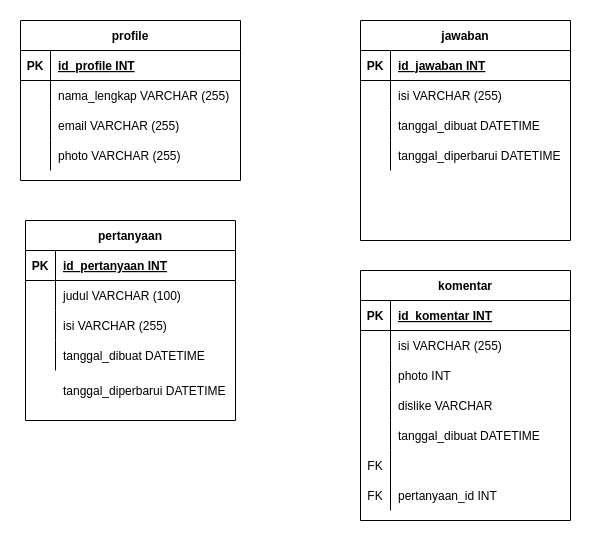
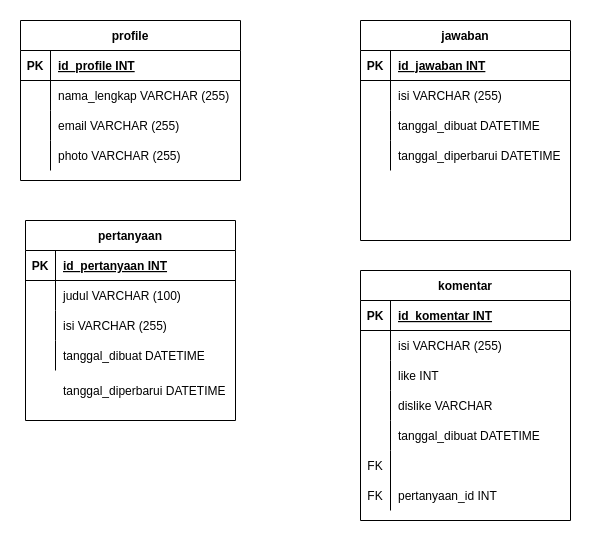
- <mxCell id="54" value="photo INT" style="shape=partialRectangle;connectable=0;fillColor=none;top=0;left=0;bottom=0;right=0;align=left;spacingLeft=6;overflow=hidden;" vertex="1" parent="52"><mxGeometry x="30" width="180" height="30" as="geometry" /></mxCell>
+ <mxCell id="54" value="like INT" style="shape=partialRectangle;connectable=0;fillColor=none;top=0;left=0;bottom=0;right=0;align=left;spacingLeft=6;overflow=hidden;" vertex="1" parent="52"><mxGeometry x="30" width="180" height="30" as="geometry" /></mxCell>
